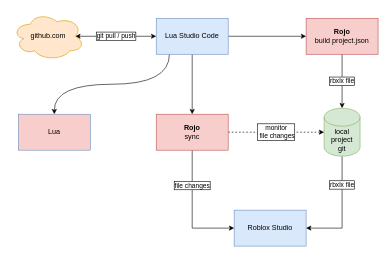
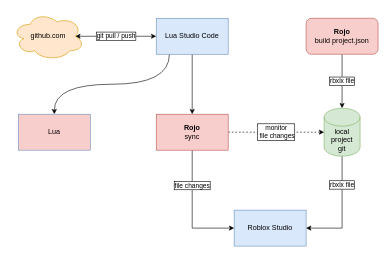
- <mxCell id="2" value="" style="edgeStyle=orthogonalEdgeStyle;rounded=0;orthogonalLoop=1;jettySize=auto;html=1;" parent="1" source="5" target="9" edge="1"><mxGeometry relative="1" as="geometry" /></mxCell>
- <mxCell id="9" value="&lt;b&gt;Rojo&lt;/b&gt;&lt;br&gt;build project.json" style="rounded=0;whiteSpace=wrap;html=1;fillColor=#f8cecc;strokeColor=#b85450;" parent="1" vertex="1"><mxGeometry x="510" y="30" width="120" height="60" as="geometry" /></mxCell>
+ <mxCell id="9" value="&lt;b&gt;Rojo&lt;/b&gt;&lt;br&gt;build project.json" style="whiteSpace=wrap;html=1;fillColor=#f8cecc;strokeColor=#b85450;rounded=1;" parent="1" vertex="1"><mxGeometry x="510" y="30" width="120" height="60" as="geometry" /></mxCell>
